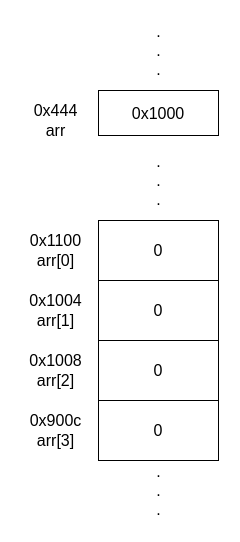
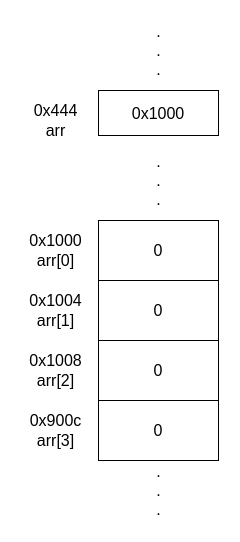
- <mxCell id="6" value="0x1100&lt;br&gt;arr[0]" style="text;html=1;align=center;verticalAlign=middle;resizable=0;points=[];autosize=1;fontSize=16;" parent="1" vertex="1"><mxGeometry x="20" y="230" width="70" height="40" as="geometry" /></mxCell>
+ <mxCell id="6" value="0x1000&lt;br&gt;arr[0]" style="text;html=1;align=center;verticalAlign=middle;resizable=0;points=[];autosize=1;fontSize=16;" parent="1" vertex="1"><mxGeometry x="20" y="230" width="70" height="40" as="geometry" /></mxCell>
